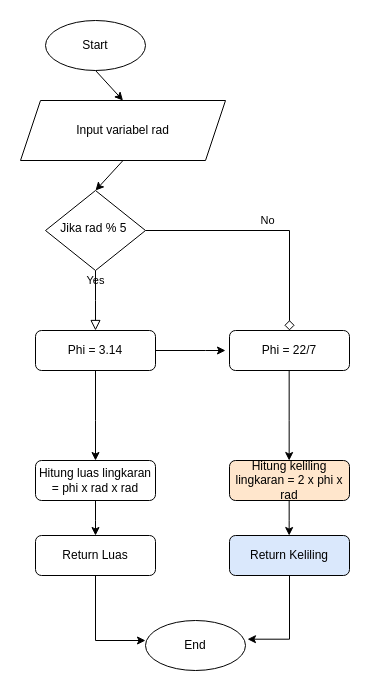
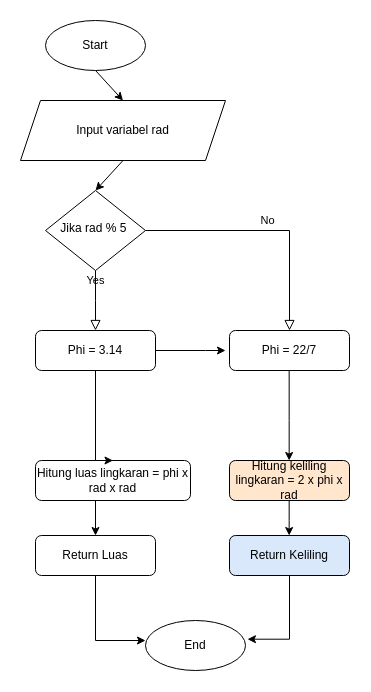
- <mxCell id="3" value="No" style="edgeStyle=orthogonalEdgeStyle;rounded=0;html=1;jettySize=auto;orthogonalLoop=1;fontSize=11;endArrow=diamond;endFill=0;endSize=8;strokeWidth=1;shadow=0;labelBackgroundColor=none;" parent="1" source="4" target="5" edge="1"><mxGeometry y="10" relative="1" as="geometry"><mxPoint as="offset" /></mxGeometry></mxCell>
+ <mxCell id="3" value="No" style="edgeStyle=orthogonalEdgeStyle;rounded=0;html=1;jettySize=auto;orthogonalLoop=1;fontSize=11;endArrow=block;endFill=0;endSize=8;strokeWidth=1;shadow=0;labelBackgroundColor=none;" parent="1" source="4" target="5" edge="1"><mxGeometry y="10" relative="1" as="geometry"><mxPoint as="offset" /></mxGeometry></mxCell>
- <mxCell id="6" value="Hitung luas lingkaran = phi x rad x rad" style="rounded=1;whiteSpace=wrap;html=1;fontSize=12;glass=0;strokeWidth=1;shadow=0;" parent="1" vertex="1"><mxGeometry x="35" y="460" width="120" height="40" as="geometry" /></mxCell>
+ <mxCell id="6" value="Hitung luas lingkaran = phi x rad x rad" style="rounded=1;whiteSpace=wrap;html=1;fontSize=12;glass=0;strokeWidth=1;shadow=0;" parent="1" vertex="1"><mxGeometry x="35" y="460" width="155" height="40" as="geometry" /></mxCell>
